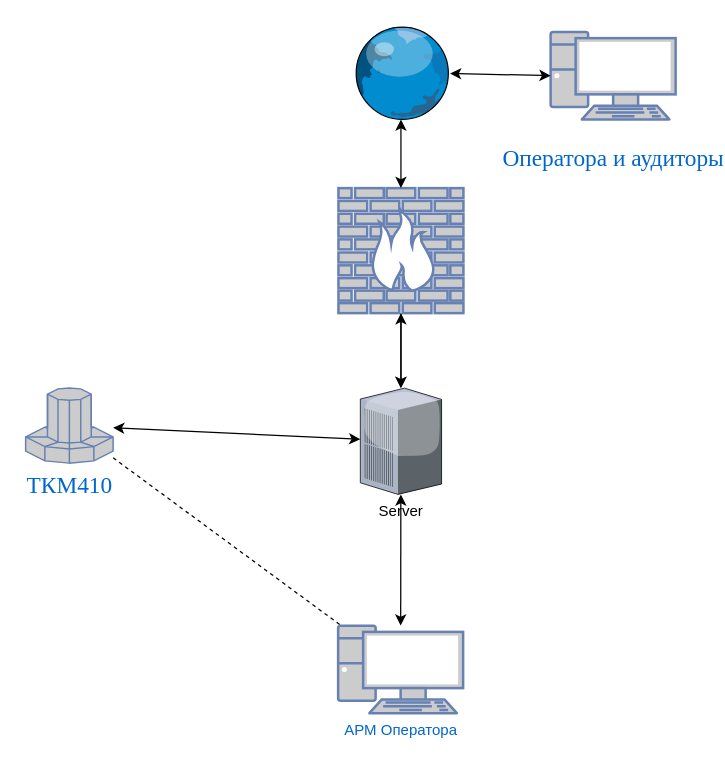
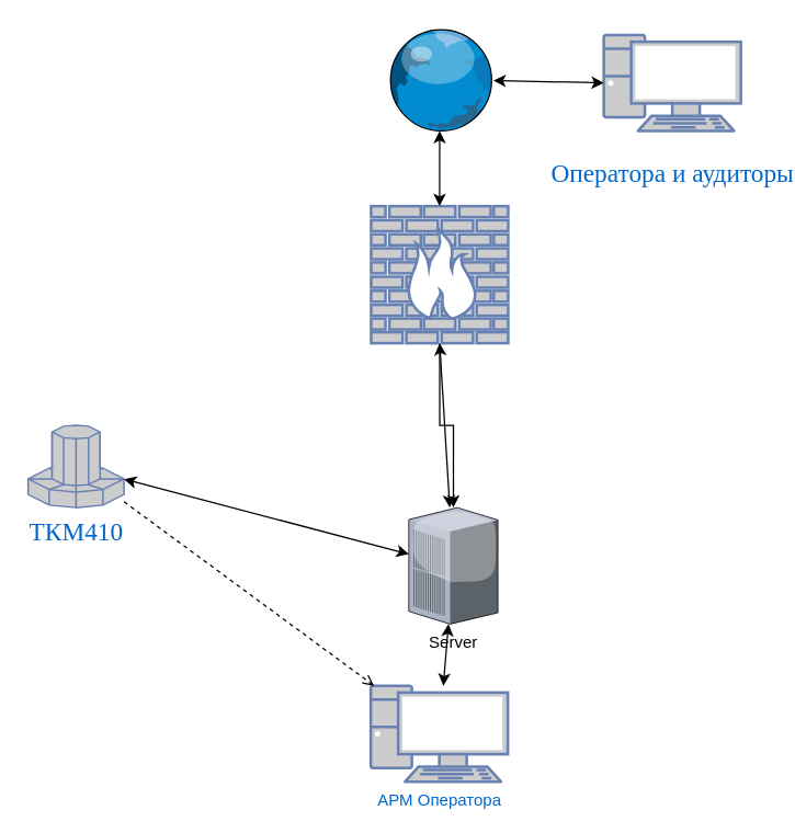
- <mxCell id="6" value="Server" style="verticalLabelPosition=bottom;sketch=0;aspect=fixed;html=1;verticalAlign=top;strokeColor=none;align=center;outlineConnect=0;shape=mxgraph.citrix.pbx_server;" vertex="1" parent="1"><mxGeometry x="287.75" y="310" width="65" height="85" as="geometry" /></mxCell>
+ <mxCell id="6" value="Server" style="verticalLabelPosition=bottom;sketch=0;aspect=fixed;html=1;verticalAlign=top;strokeColor=none;align=center;outlineConnect=0;shape=mxgraph.citrix.pbx_server;" vertex="1" parent="1"><mxGeometry x="297.75" y="370" width="65" height="85" as="geometry" /></mxCell>
- <mxCell id="12" value="" style="endArrow=none;dashed=1;html=1;rounded=0;" edge="1" parent="1" source="8" target="9"><mxGeometry width="50" height="50" relative="1" as="geometry"><mxPoint x="120" y="510" as="sourcePoint" /><mxPoint x="170" y="460" as="targetPoint" /></mxGeometry></mxCell>
+ <mxCell id="12" value="" style="endArrow=open;dashed=1;html=1;rounded=0;" edge="1" parent="1" source="8" target="9"><mxGeometry width="50" height="50" relative="1" as="geometry"><mxPoint x="120" y="510" as="sourcePoint" /><mxPoint x="170" y="460" as="targetPoint" /></mxGeometry></mxCell>
